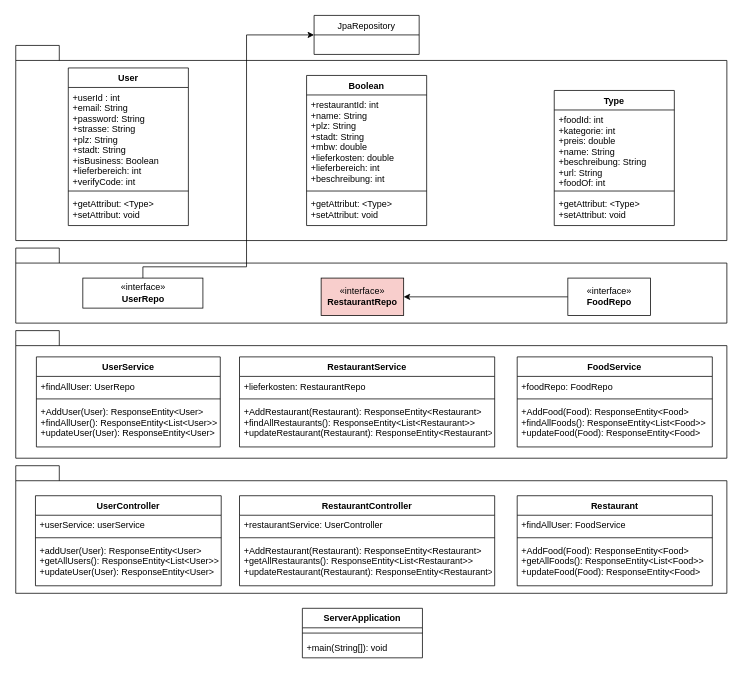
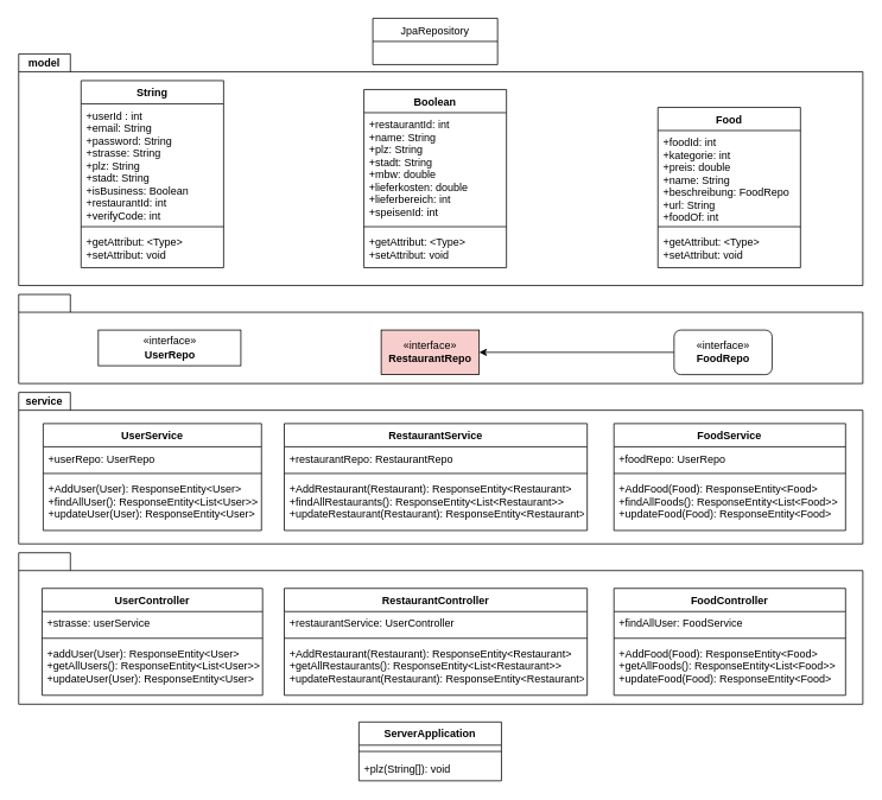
+ <mxCell id="51" value="model" style="text;align=center;fontStyle=1;verticalAlign=middle;spacingLeft=3;spacingRight=3;strokeColor=none;rotatable=0;points=[[0,0.5],[1,0.5]];portConstraint=eastwest;" vertex="1" parent="1"><mxGeometry x="20.5" y="60" width="57.5" height="20" as="geometry" /></mxCell>
- <mxCell id="6" value="User" style="swimlane;fontStyle=1;align=center;verticalAlign=top;childLayout=stackLayout;horizontal=1;startSize=26;horizontalStack=0;resizeParent=1;resizeParentMax=0;resizeLast=0;collapsible=1;marginBottom=0;" vertex="1" parent="1"><mxGeometry x="90.5" y="90" width="160" height="210" as="geometry" /></mxCell>
+ <mxCell id="6" value="String" style="swimlane;fontStyle=1;align=center;verticalAlign=top;childLayout=stackLayout;horizontal=1;startSize=26;horizontalStack=0;resizeParent=1;resizeParentMax=0;resizeLast=0;collapsible=1;marginBottom=0;" vertex="1" parent="1"><mxGeometry x="90.5" y="90" width="160" height="210" as="geometry" /></mxCell>
- <mxCell id="7" value="+userId : int&#10;+email: String&#10;+password: String&#10;+strasse: String&#10;+plz: String&#10;+stadt: String&#10;+isBusiness: Boolean&#10;+lieferbereich: int&#10;+verifyCode: int&#10;" style="text;strokeColor=none;fillColor=none;align=left;verticalAlign=top;spacingLeft=4;spacingRight=4;overflow=hidden;rotatable=0;points=[[0,0.5],[1,0.5]];portConstraint=eastwest;" vertex="1" parent="6"><mxGeometry y="26" width="160" height="134" as="geometry" /></mxCell>
+ <mxCell id="7" value="+userId : int&#10;+email: String&#10;+password: String&#10;+strasse: String&#10;+plz: String&#10;+stadt: String&#10;+isBusiness: Boolean&#10;+restaurantId: int&#10;+verifyCode: int&#10;" style="text;strokeColor=none;fillColor=none;align=left;verticalAlign=top;spacingLeft=4;spacingRight=4;overflow=hidden;rotatable=0;points=[[0,0.5],[1,0.5]];portConstraint=eastwest;" vertex="1" parent="6"><mxGeometry y="26" width="160" height="134" as="geometry" /></mxCell>
- <mxCell id="14" value="Type" style="swimlane;fontStyle=1;align=center;verticalAlign=top;childLayout=stackLayout;horizontal=1;startSize=26;horizontalStack=0;resizeParent=1;resizeParentMax=0;resizeLast=0;collapsible=1;marginBottom=0;" vertex="1" parent="1"><mxGeometry x="738" y="120" width="160" height="180" as="geometry" /></mxCell>
+ <mxCell id="14" value="Food" style="swimlane;fontStyle=1;align=center;verticalAlign=top;childLayout=stackLayout;horizontal=1;startSize=26;horizontalStack=0;resizeParent=1;resizeParentMax=0;resizeLast=0;collapsible=1;marginBottom=0;" vertex="1" parent="1"><mxGeometry x="738" y="120" width="160" height="180" as="geometry" /></mxCell>
- <mxCell id="11" value="+restaurantId: int&#10;+name: String&#10;+plz: String&#10;+stadt: String&#10;+mbw: double&#10;+lieferkosten: double&#10;+lieferbereich: int&#10;+beschreibung: int&#10;" style="text;strokeColor=none;fillColor=none;align=left;verticalAlign=top;spacingLeft=4;spacingRight=4;overflow=hidden;rotatable=0;points=[[0,0.5],[1,0.5]];portConstraint=eastwest;" vertex="1" parent="10"><mxGeometry y="26" width="160" height="124" as="geometry" /></mxCell>
+ <mxCell id="11" value="+restaurantId: int&#10;+name: String&#10;+plz: String&#10;+stadt: String&#10;+mbw: double&#10;+lieferkosten: double&#10;+lieferbereich: int&#10;+speisenId: int&#10;" style="text;strokeColor=none;fillColor=none;align=left;verticalAlign=top;spacingLeft=4;spacingRight=4;overflow=hidden;rotatable=0;points=[[0,0.5],[1,0.5]];portConstraint=eastwest;" vertex="1" parent="10"><mxGeometry y="26" width="160" height="124" as="geometry" /></mxCell>
- <mxCell id="15" value="+foodId: int&#10;+kategorie: int&#10;+preis: double&#10;+name: String&#10;+beschreibung: String&#10;+url: String&#10;+foodOf: int&#10;" style="text;strokeColor=none;fillColor=none;align=left;verticalAlign=top;spacingLeft=4;spacingRight=4;overflow=hidden;rotatable=0;points=[[0,0.5],[1,0.5]];portConstraint=eastwest;" vertex="1" parent="14"><mxGeometry y="26" width="160" height="104" as="geometry" /></mxCell>
+ <mxCell id="15" value="+foodId: int&#10;+kategorie: int&#10;+preis: double&#10;+name: String&#10;+beschreibung: FoodRepo&#10;+url: String&#10;+foodOf: int&#10;" style="text;strokeColor=none;fillColor=none;align=left;verticalAlign=top;spacingLeft=4;spacingRight=4;overflow=hidden;rotatable=0;points=[[0,0.5],[1,0.5]];portConstraint=eastwest;" vertex="1" parent="14"><mxGeometry y="26" width="160" height="104" as="geometry" /></mxCell>
- <mxCell id="30" style="edgeStyle=orthogonalEdgeStyle;rounded=0;orthogonalLoop=1;jettySize=auto;html=1;entryX=0;entryY=0.5;entryDx=0;entryDy=0;" edge="1" parent="1" source="31" target="50"><mxGeometry relative="1" as="geometry"><Array as="points"><mxPoint x="328" y="355" /><mxPoint x="328" y="46" /></Array></mxGeometry></mxCell>
- <mxCell id="34" value="«interface»&lt;br&gt;&lt;b&gt;FoodRepo&lt;/b&gt;" style="html=1;" vertex="1" parent="1"><mxGeometry x="756.13" y="370" width="110" height="50" as="geometry" /></mxCell>
+ <mxCell id="34" value="«interface»&lt;br&gt;&lt;b&gt;FoodRepo&lt;/b&gt;" style="html=1;rounded=1;" vertex="1" parent="1"><mxGeometry x="756.13" y="370" width="110" height="50" as="geometry" /></mxCell>
+ <mxCell id="52" value="service" style="text;align=center;fontStyle=1;verticalAlign=middle;spacingLeft=3;spacingRight=3;strokeColor=none;rotatable=0;points=[[0,0.5],[1,0.5]];portConstraint=eastwest;" vertex="1" parent="1"><mxGeometry x="20.5" y="440" width="57.5" height="20" as="geometry" /></mxCell>
- <mxCell id="23" value="+findAllUser: UserRepo" style="text;strokeColor=none;fillColor=none;align=left;verticalAlign=top;spacingLeft=4;spacingRight=4;overflow=hidden;rotatable=0;points=[[0,0.5],[1,0.5]];portConstraint=eastwest;" vertex="1" parent="22"><mxGeometry y="26" width="245" height="26" as="geometry" /></mxCell>
+ <mxCell id="23" value="+userRepo: UserRepo" style="text;strokeColor=none;fillColor=none;align=left;verticalAlign=top;spacingLeft=4;spacingRight=4;overflow=hidden;rotatable=0;points=[[0,0.5],[1,0.5]];portConstraint=eastwest;" vertex="1" parent="22"><mxGeometry y="26" width="245" height="26" as="geometry" /></mxCell>
- <mxCell id="19" value="+lieferkosten: RestaurantRepo" style="text;strokeColor=none;fillColor=none;align=left;verticalAlign=top;spacingLeft=4;spacingRight=4;overflow=hidden;rotatable=0;points=[[0,0.5],[1,0.5]];portConstraint=eastwest;" vertex="1" parent="18"><mxGeometry y="26" width="340" height="26" as="geometry" /></mxCell>
+ <mxCell id="19" value="+restaurantRepo: RestaurantRepo" style="text;strokeColor=none;fillColor=none;align=left;verticalAlign=top;spacingLeft=4;spacingRight=4;overflow=hidden;rotatable=0;points=[[0,0.5],[1,0.5]];portConstraint=eastwest;" vertex="1" parent="18"><mxGeometry y="26" width="340" height="26" as="geometry" /></mxCell>
- <mxCell id="27" value="+foodRepo: FoodRepo" style="text;strokeColor=none;fillColor=none;align=left;verticalAlign=top;spacingLeft=4;spacingRight=4;overflow=hidden;rotatable=0;points=[[0,0.5],[1,0.5]];portConstraint=eastwest;" vertex="1" parent="26"><mxGeometry y="26" width="260" height="26" as="geometry" /></mxCell>
+ <mxCell id="27" value="+foodRepo: UserRepo" style="text;strokeColor=none;fillColor=none;align=left;verticalAlign=top;spacingLeft=4;spacingRight=4;overflow=hidden;rotatable=0;points=[[0,0.5],[1,0.5]];portConstraint=eastwest;" vertex="1" parent="26"><mxGeometry y="26" width="260" height="26" as="geometry" /></mxCell>
- <mxCell id="43" value="Restaurant" style="swimlane;fontStyle=1;align=center;verticalAlign=top;childLayout=stackLayout;horizontal=1;startSize=26;horizontalStack=0;resizeParent=1;resizeParentMax=0;resizeLast=0;collapsible=1;marginBottom=0;" vertex="1" parent="1"><mxGeometry x="688.63" y="660" width="260" height="120" as="geometry" /></mxCell>
+ <mxCell id="43" value="FoodController" style="swimlane;fontStyle=1;align=center;verticalAlign=top;childLayout=stackLayout;horizontal=1;startSize=26;horizontalStack=0;resizeParent=1;resizeParentMax=0;resizeLast=0;collapsible=1;marginBottom=0;" vertex="1" parent="1"><mxGeometry x="688.63" y="660" width="260" height="120" as="geometry" /></mxCell>
- <mxCell id="36" value="+userService: userService" style="text;strokeColor=none;fillColor=none;align=left;verticalAlign=top;spacingLeft=4;spacingRight=4;overflow=hidden;rotatable=0;points=[[0,0.5],[1,0.5]];portConstraint=eastwest;" vertex="1" parent="35"><mxGeometry y="26" width="247.5" height="26" as="geometry" /></mxCell>
+ <mxCell id="36" value="+strasse: userService" style="text;strokeColor=none;fillColor=none;align=left;verticalAlign=top;spacingLeft=4;spacingRight=4;overflow=hidden;rotatable=0;points=[[0,0.5],[1,0.5]];portConstraint=eastwest;" vertex="1" parent="35"><mxGeometry y="26" width="247.5" height="26" as="geometry" /></mxCell>
- <mxCell id="49" value="+main(String[]): void" style="text;strokeColor=none;fillColor=none;align=left;verticalAlign=top;spacingLeft=4;spacingRight=4;overflow=hidden;rotatable=0;points=[[0,0.5],[1,0.5]];portConstraint=eastwest;" vertex="1" parent="47"><mxGeometry y="40" width="160" height="26" as="geometry" /></mxCell>
+ <mxCell id="49" value="+plz(String[]): void" style="text;strokeColor=none;fillColor=none;align=left;verticalAlign=top;spacingLeft=4;spacingRight=4;overflow=hidden;rotatable=0;points=[[0,0.5],[1,0.5]];portConstraint=eastwest;" vertex="1" parent="47"><mxGeometry y="40" width="160" height="26" as="geometry" /></mxCell>
